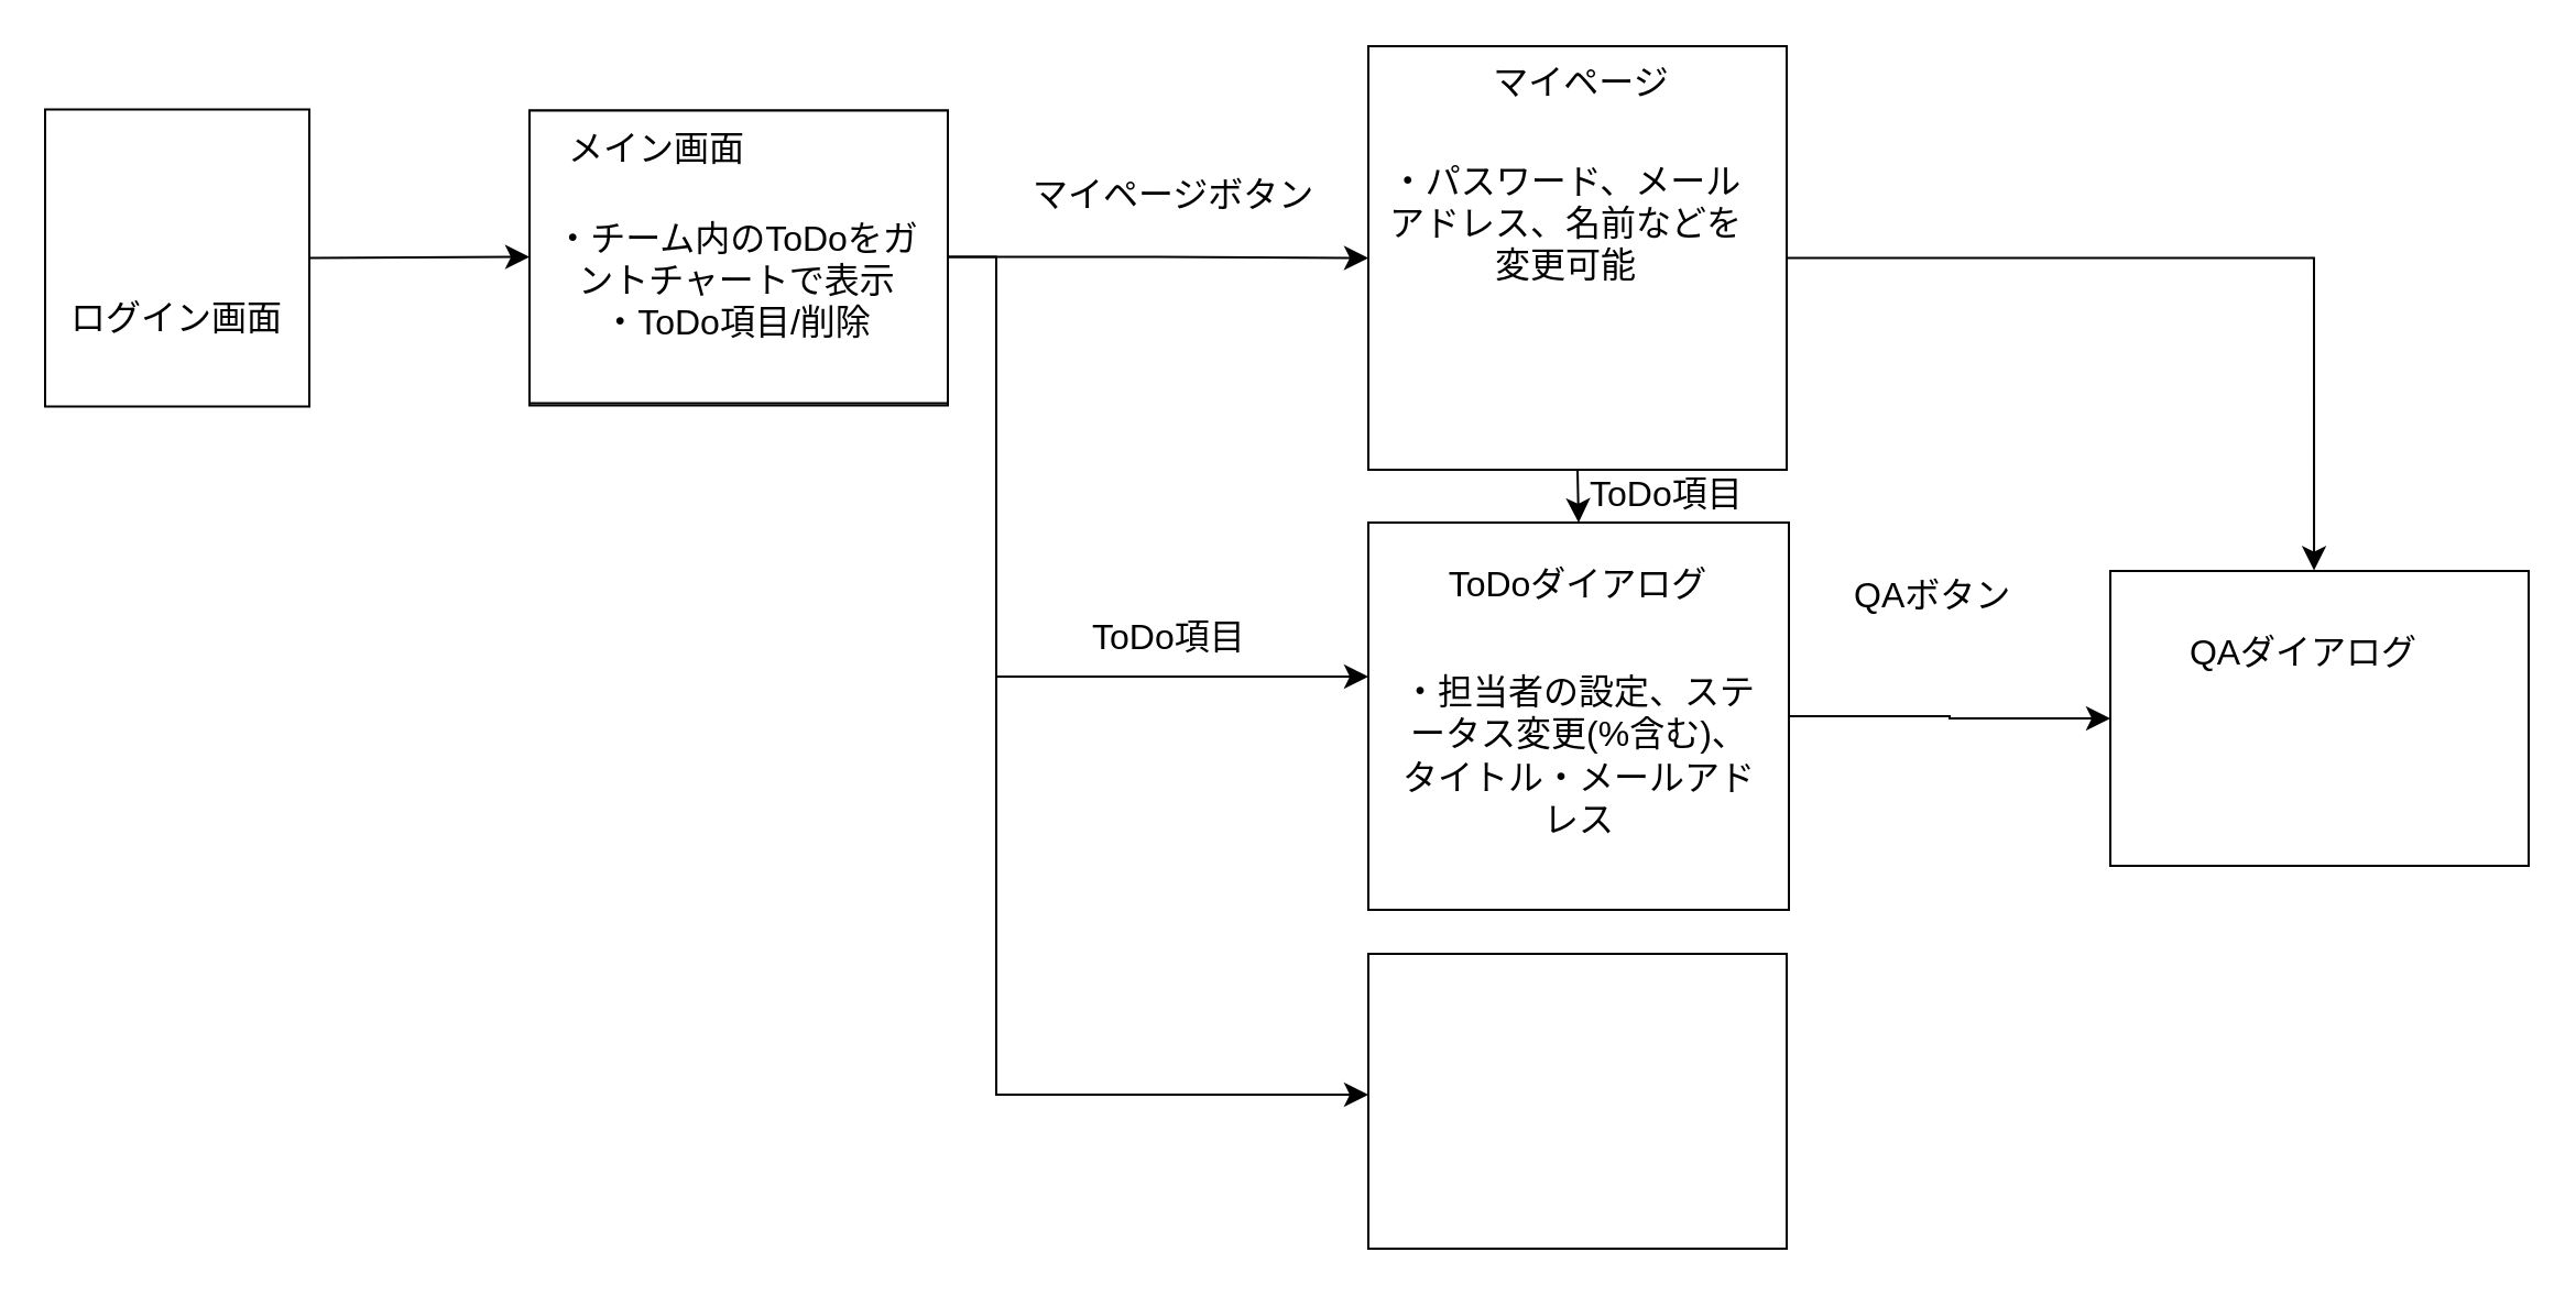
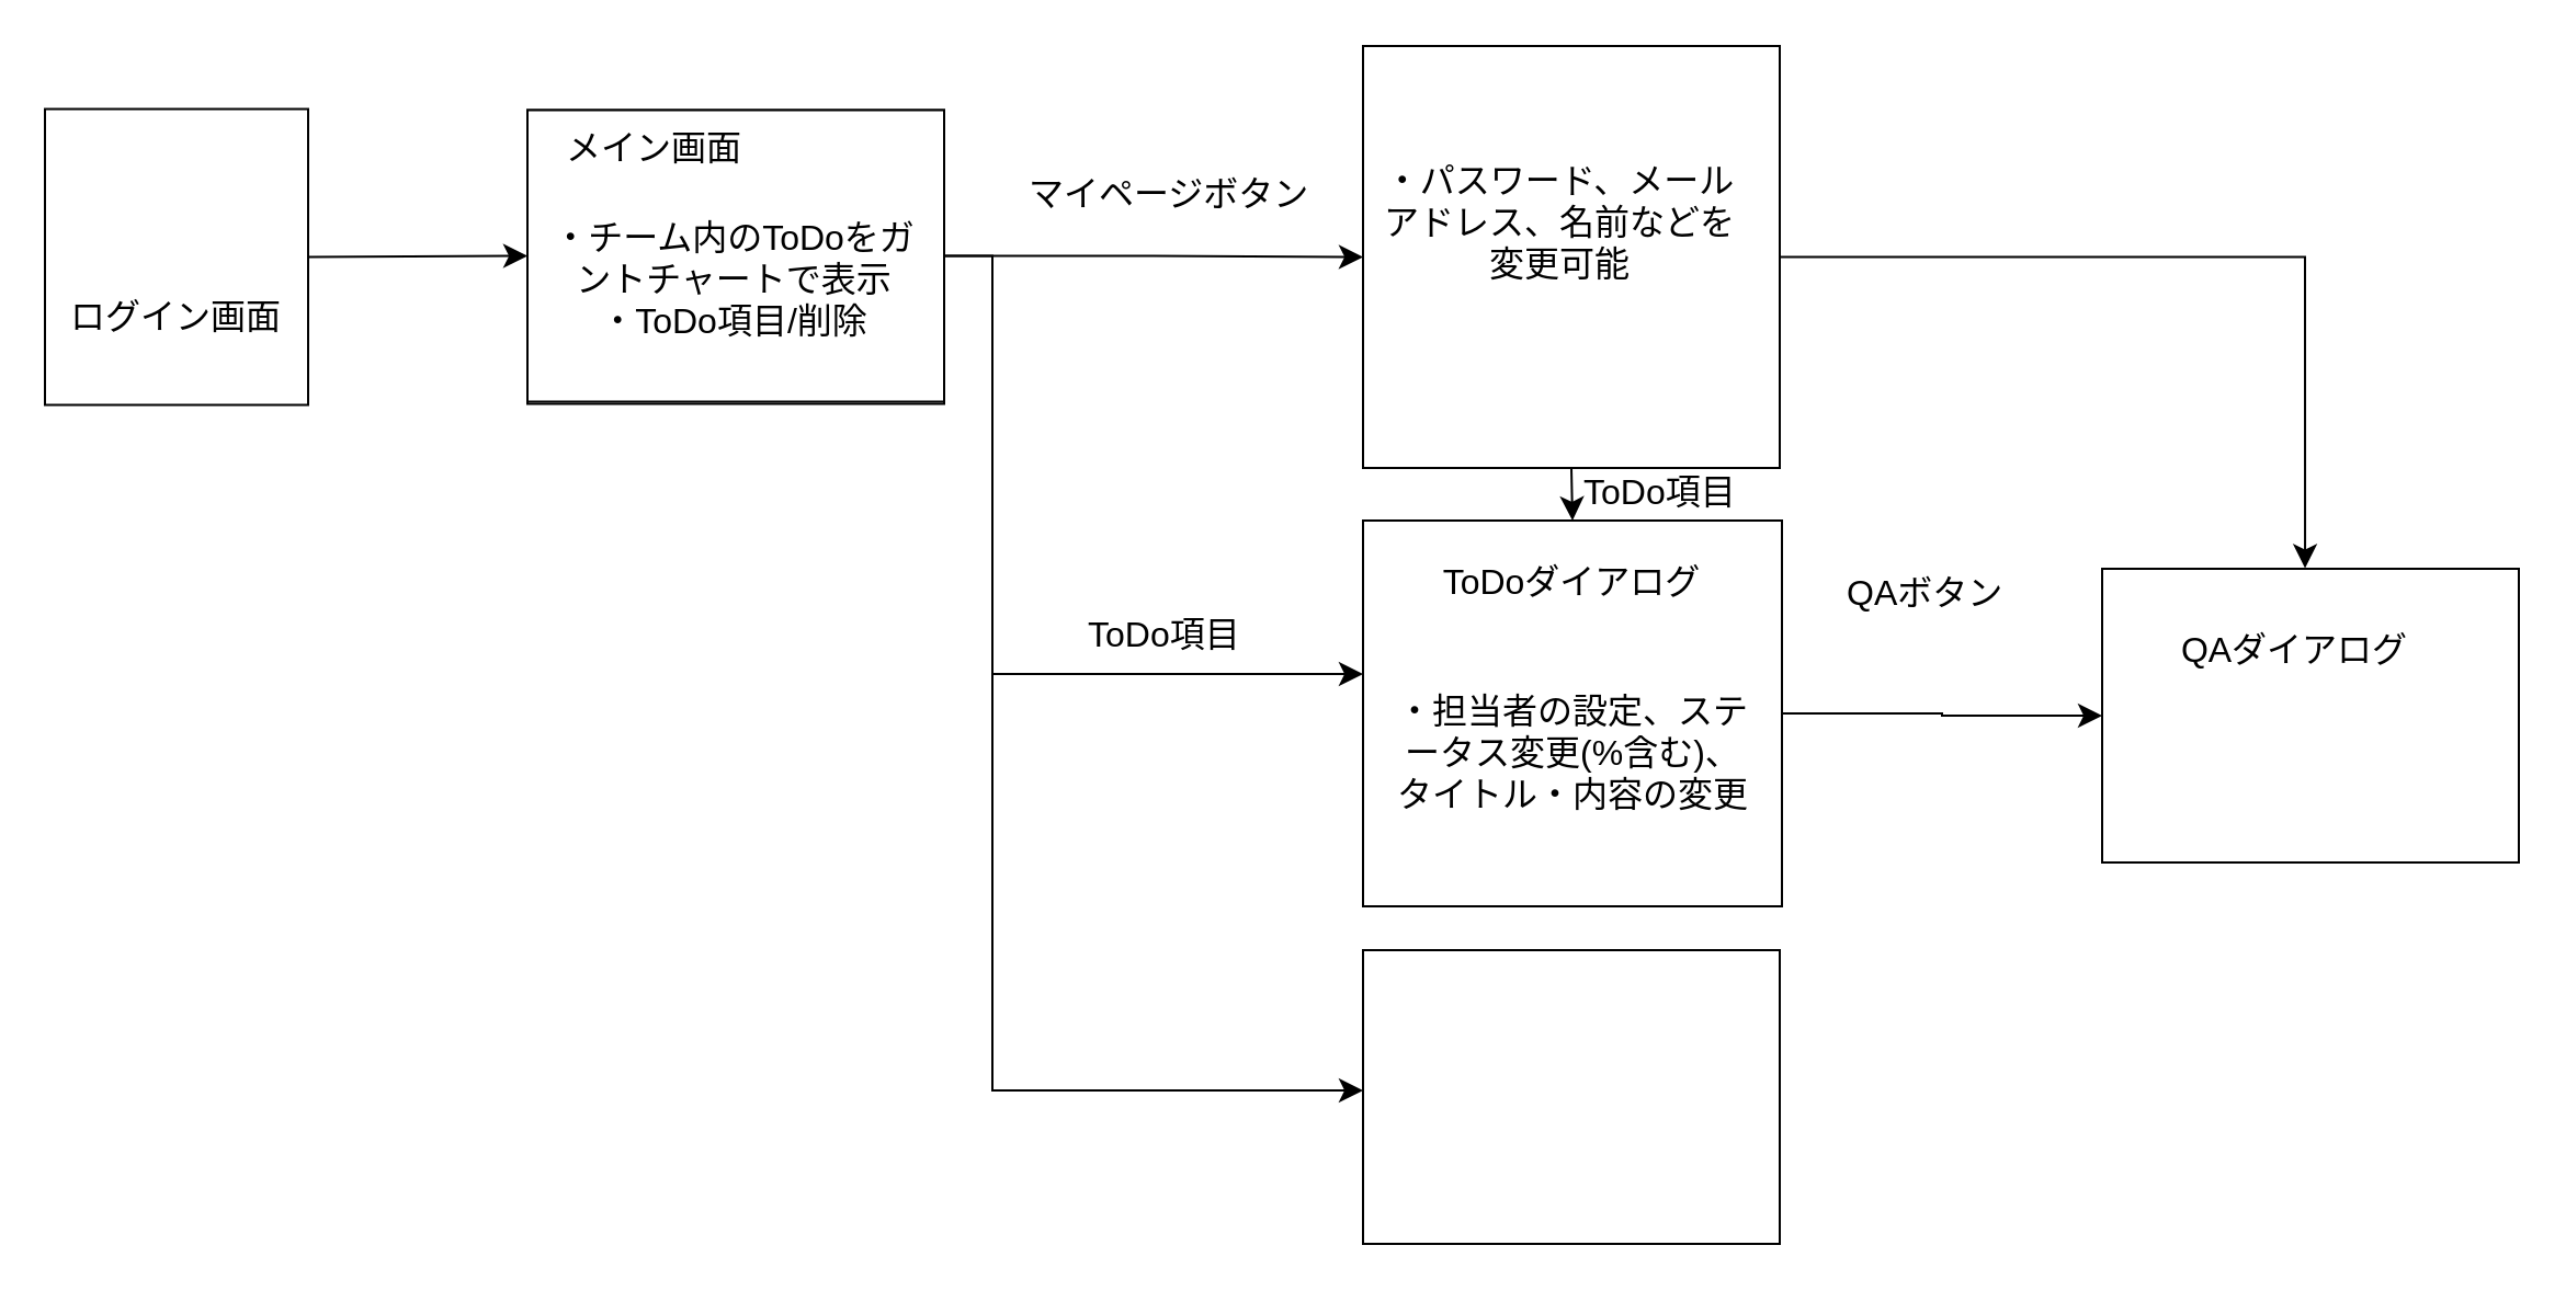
- <mxCell id="16" value="マイページ" style="text;html=1;strokeColor=none;fillColor=none;align=center;verticalAlign=middle;whiteSpace=wrap;rounded=0;fontSize=16;" vertex="1" parent="14"><mxGeometry x="48" y="1.5" width="98" height="30" as="geometry" /></mxCell>
- <mxCell id="23" value="・担当者の設定、ステータス変更(%含む)、タイトル・メールアドレス" style="text;html=1;strokeColor=none;fillColor=none;align=center;verticalAlign=middle;whiteSpace=wrap;rounded=0;fontSize=16;" vertex="1" parent="20"><mxGeometry x="13.5" y="47.28" width="164" height="116.72" as="geometry" /></mxCell>
+ <mxCell id="23" value="・担当者の設定、ステータス変更(%含む)、タイトル・内容の変更" style="text;html=1;strokeColor=none;fillColor=none;align=center;verticalAlign=middle;whiteSpace=wrap;rounded=0;fontSize=16;" vertex="1" parent="20"><mxGeometry x="13.5" y="47.28" width="164" height="116.72" as="geometry" /></mxCell>
